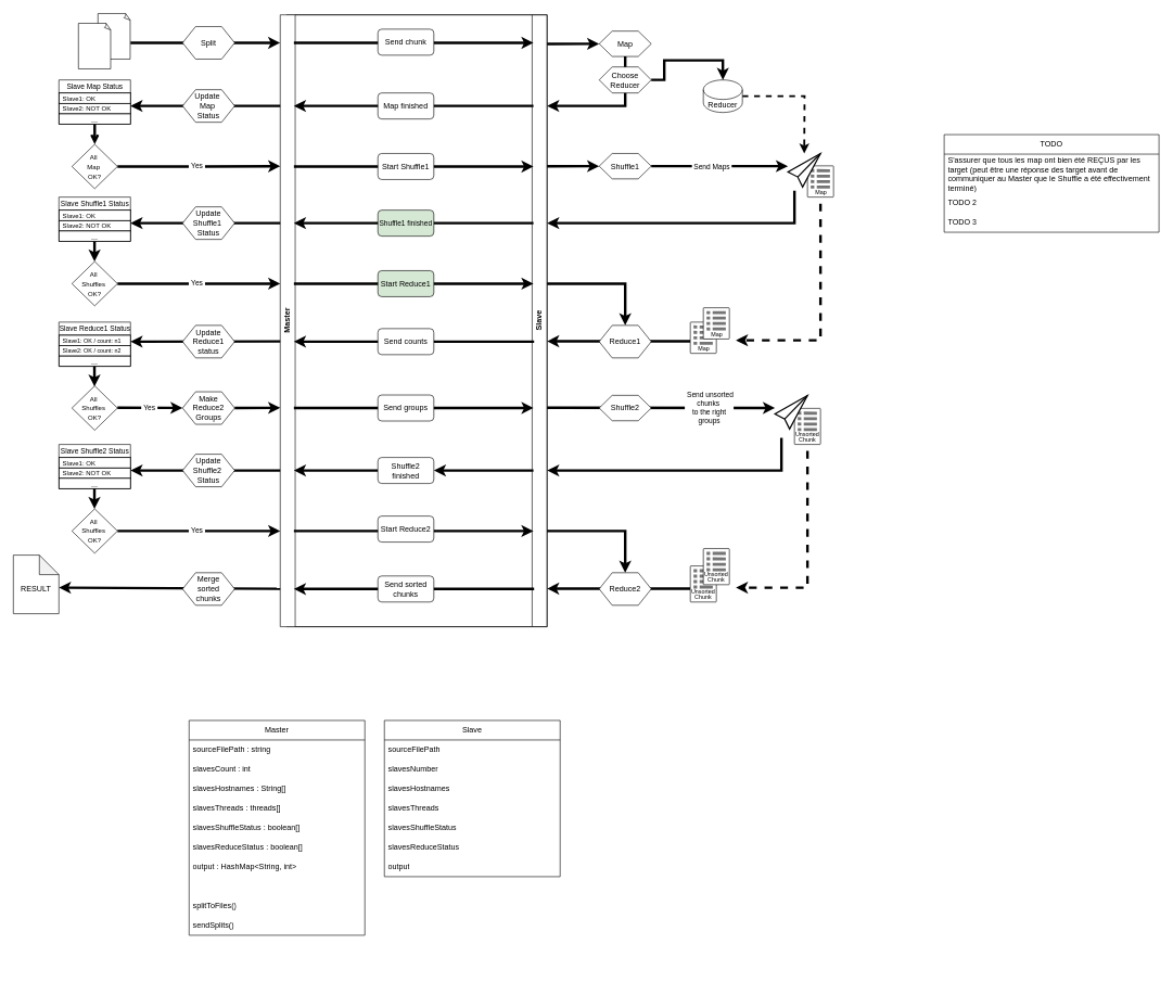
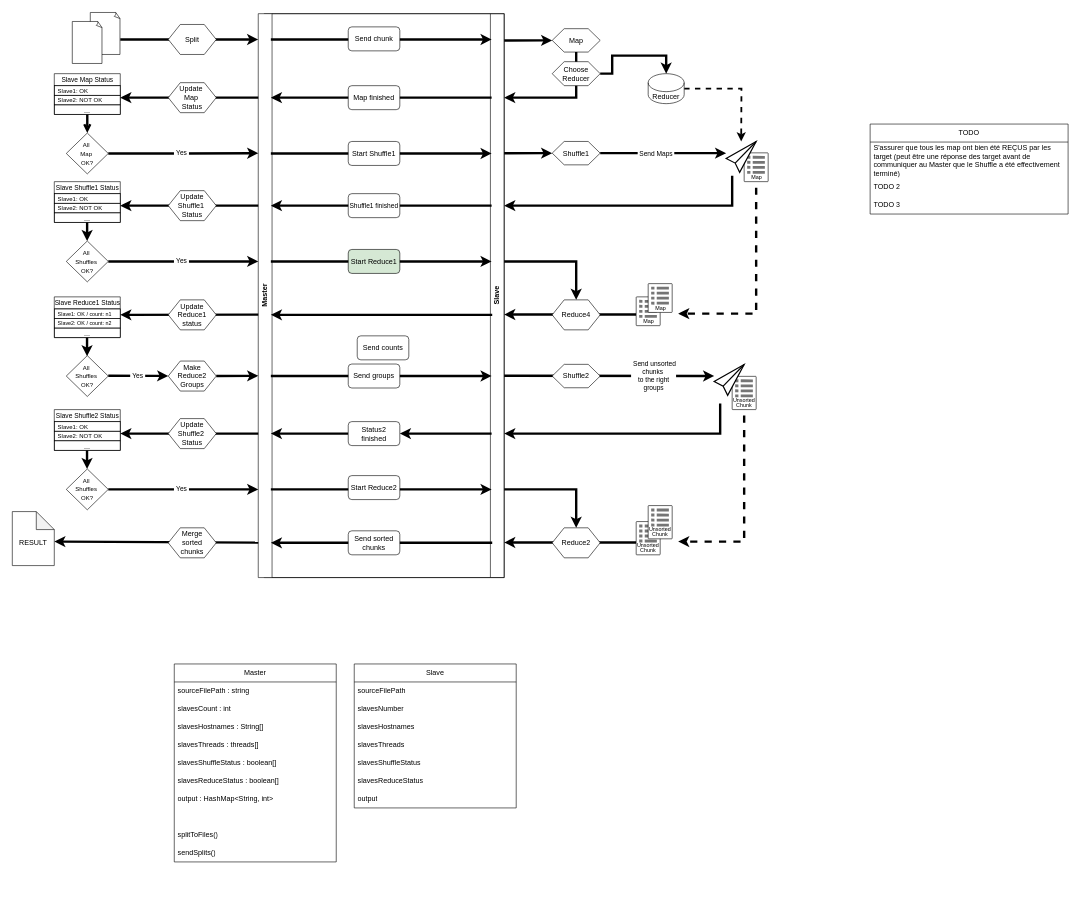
- <mxCell id="72" value="&lt;font style=&quot;font-size: 11px;&quot;&gt;Shuffle1 finished&lt;/font&gt;" style="rounded=1;whiteSpace=wrap;html=1;fillColor=#d5e8d4;" vertex="1" parent="1"><mxGeometry x="580" y="322" width="86" height="40" as="geometry" /></mxCell>
+ <mxCell id="72" value="&lt;font style=&quot;font-size: 11px;&quot;&gt;Shuffle1 finished&lt;/font&gt;" style="rounded=1;whiteSpace=wrap;html=1;" vertex="1" parent="1"><mxGeometry x="580" y="322" width="86" height="40" as="geometry" /></mxCell>
- <mxCell id="28" value="Send counts" style="rounded=1;whiteSpace=wrap;html=1;" vertex="1" parent="1"><mxGeometry x="580" y="504.06" width="86" height="40" as="geometry" /></mxCell>
+ <mxCell id="28" value="Send counts" style="rounded=1;whiteSpace=wrap;html=1;" vertex="1" parent="1"><mxGeometry x="595" y="559.06" width="86" height="40" as="geometry" /></mxCell>
- <mxCell id="26" value="Reduce1" style="shape=hexagon;perimeter=hexagonPerimeter2;whiteSpace=wrap;html=1;fixedSize=1;" vertex="1" parent="1"><mxGeometry x="920" y="499.06" width="80" height="50" as="geometry" /></mxCell>
+ <mxCell id="26" value="Reduce4" style="shape=hexagon;perimeter=hexagonPerimeter2;whiteSpace=wrap;html=1;fixedSize=1;" vertex="1" parent="1"><mxGeometry x="920" y="499.06" width="80" height="50" as="geometry" /></mxCell>
- <mxCell id="123" value="Shuffle2 finished" style="rounded=1;whiteSpace=wrap;html=1;" vertex="1" parent="1"><mxGeometry x="580" y="702" width="86" height="40" as="geometry" /></mxCell>
+ <mxCell id="123" value="Status2 finished" style="rounded=1;whiteSpace=wrap;html=1;" vertex="1" parent="1"><mxGeometry x="580" y="702" width="86" height="40" as="geometry" /></mxCell>
